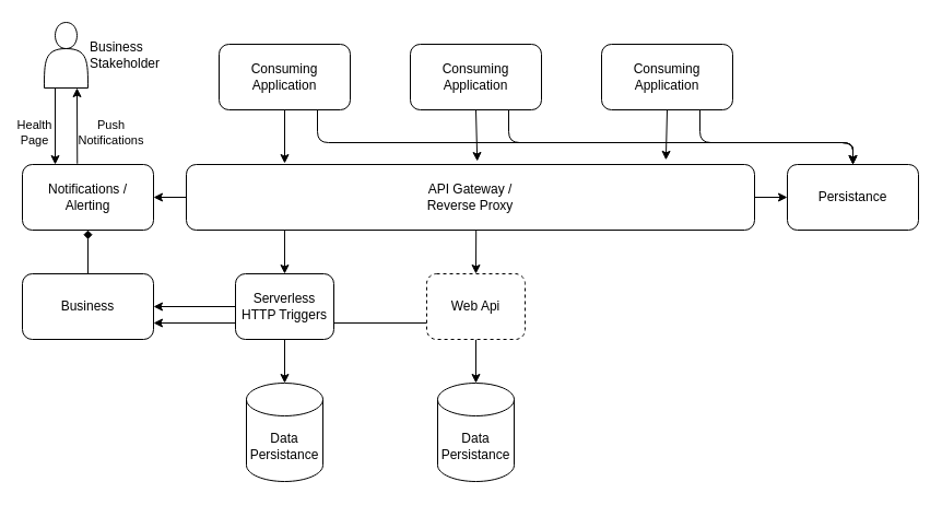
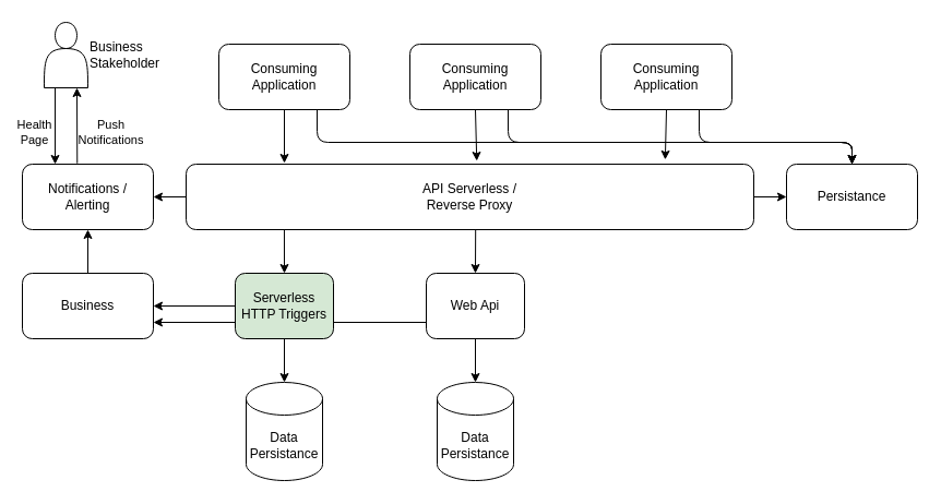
- <mxCell id="6" value="API Gateway /&lt;br&gt;Reverse Proxy" style="rounded=1;whiteSpace=wrap;html=1;" vertex="1" parent="1"><mxGeometry x="170" y="150" width="520" height="60" as="geometry" /></mxCell>
+ <mxCell id="6" value="API Serverless /&lt;br&gt;Reverse Proxy" style="rounded=1;whiteSpace=wrap;html=1;" vertex="1" parent="1"><mxGeometry x="170" y="150" width="520" height="60" as="geometry" /></mxCell>
- <mxCell id="30" value="" style="edgeStyle=none;rounded=1;jumpStyle=none;html=1;endArrow=diamond;" edge="1" parent="1" source="31" target="15"><mxGeometry relative="1" as="geometry" /></mxCell>
+ <mxCell id="30" value="" style="edgeStyle=none;rounded=1;jumpStyle=none;html=1;" edge="1" parent="1" source="31" target="15"><mxGeometry relative="1" as="geometry" /></mxCell>
- <mxCell id="27" value="Serverless HTTP Triggers" style="rounded=1;whiteSpace=wrap;html=1;" vertex="1" parent="1"><mxGeometry x="215" y="250" width="90" height="60" as="geometry" /></mxCell>
+ <mxCell id="27" value="Serverless HTTP Triggers" style="rounded=1;whiteSpace=wrap;html=1;fillColor=#d5e8d4;" vertex="1" parent="1"><mxGeometry x="215" y="250" width="90" height="60" as="geometry" /></mxCell>
- <mxCell id="8" value="Web Api" style="rounded=1;whiteSpace=wrap;html=1;dashed=1;" vertex="1" parent="1"><mxGeometry x="390" y="250" width="90" height="60" as="geometry" /></mxCell>
+ <mxCell id="8" value="Web Api" style="rounded=1;whiteSpace=wrap;html=1;" vertex="1" parent="1"><mxGeometry x="390" y="250" width="90" height="60" as="geometry" /></mxCell>
